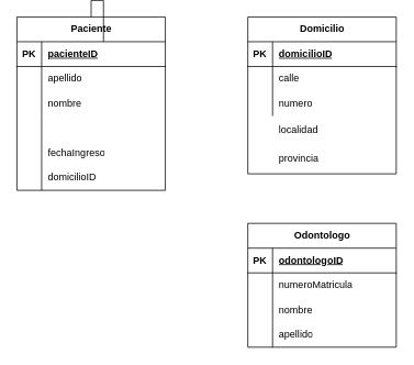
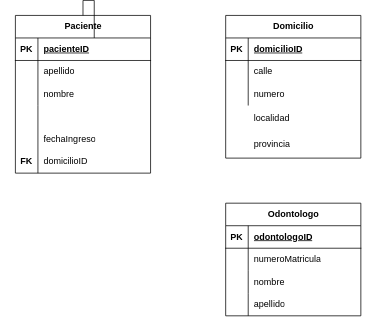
+ <mxCell id="17" value="&lt;span style=&quot;font-weight: 700;&quot;&gt;FK&lt;/span&gt;" style="shape=partialRectangle;connectable=0;fillColor=none;top=0;left=0;bottom=0;right=0;editable=1;overflow=hidden;whiteSpace=wrap;html=1;" parent="2" vertex="1"><mxGeometry y="180" width="30" height="30" as="geometry"><mxRectangle width="30" height="30" as="alternateBounds" /></mxGeometry></mxCell>
